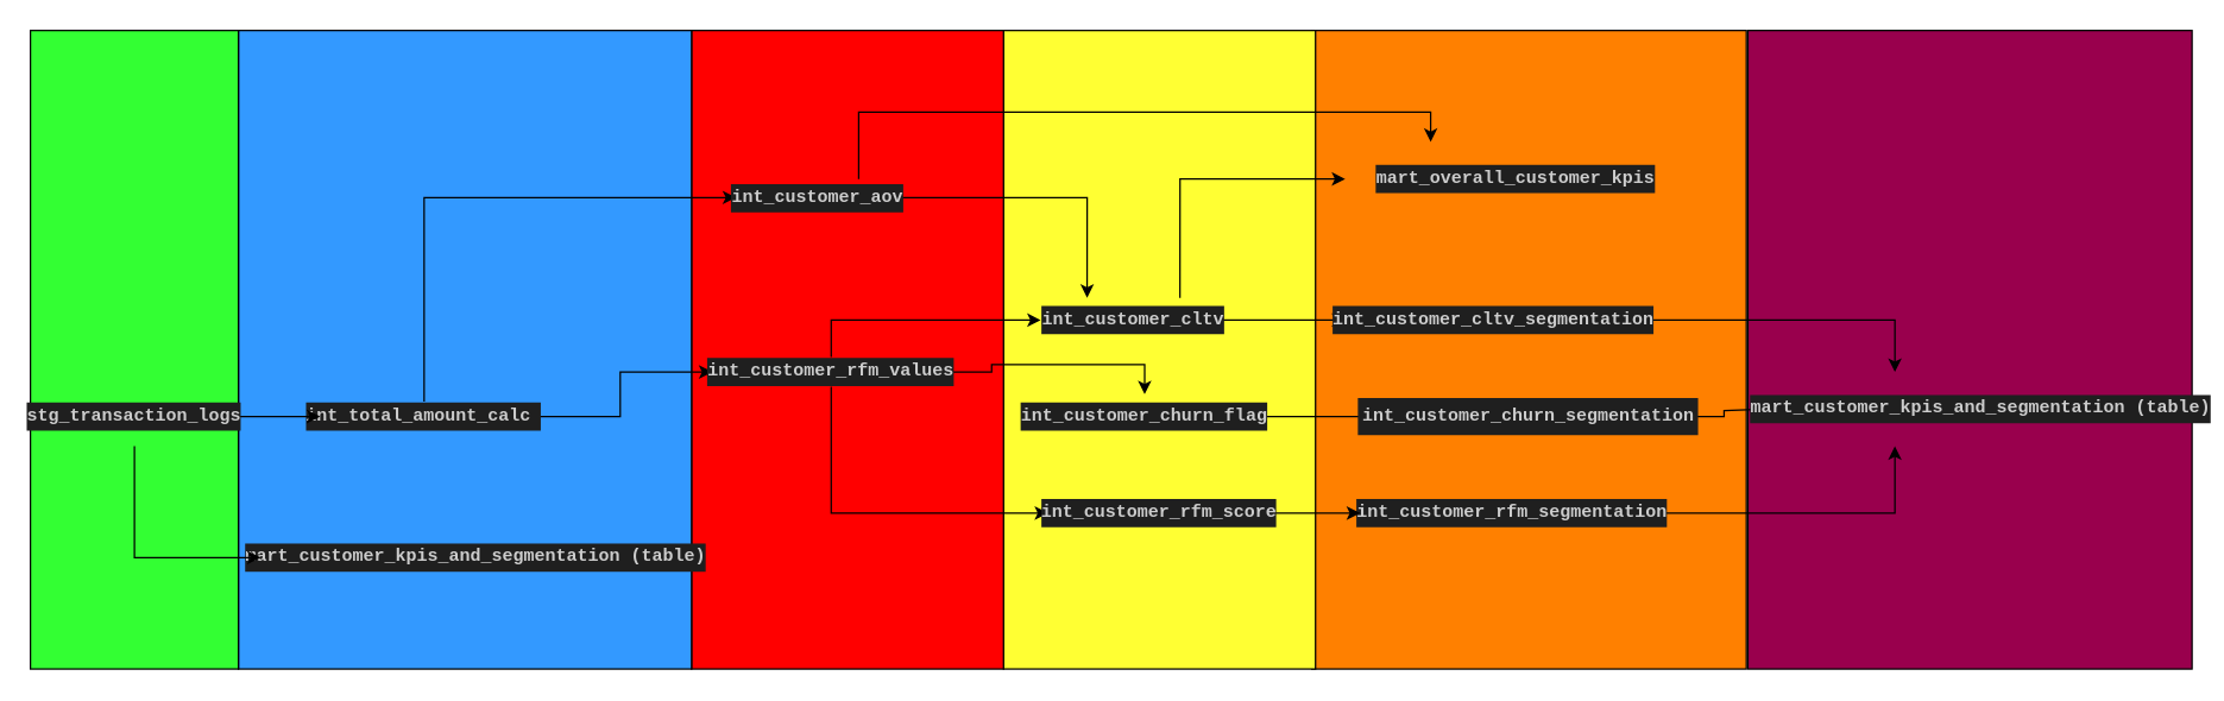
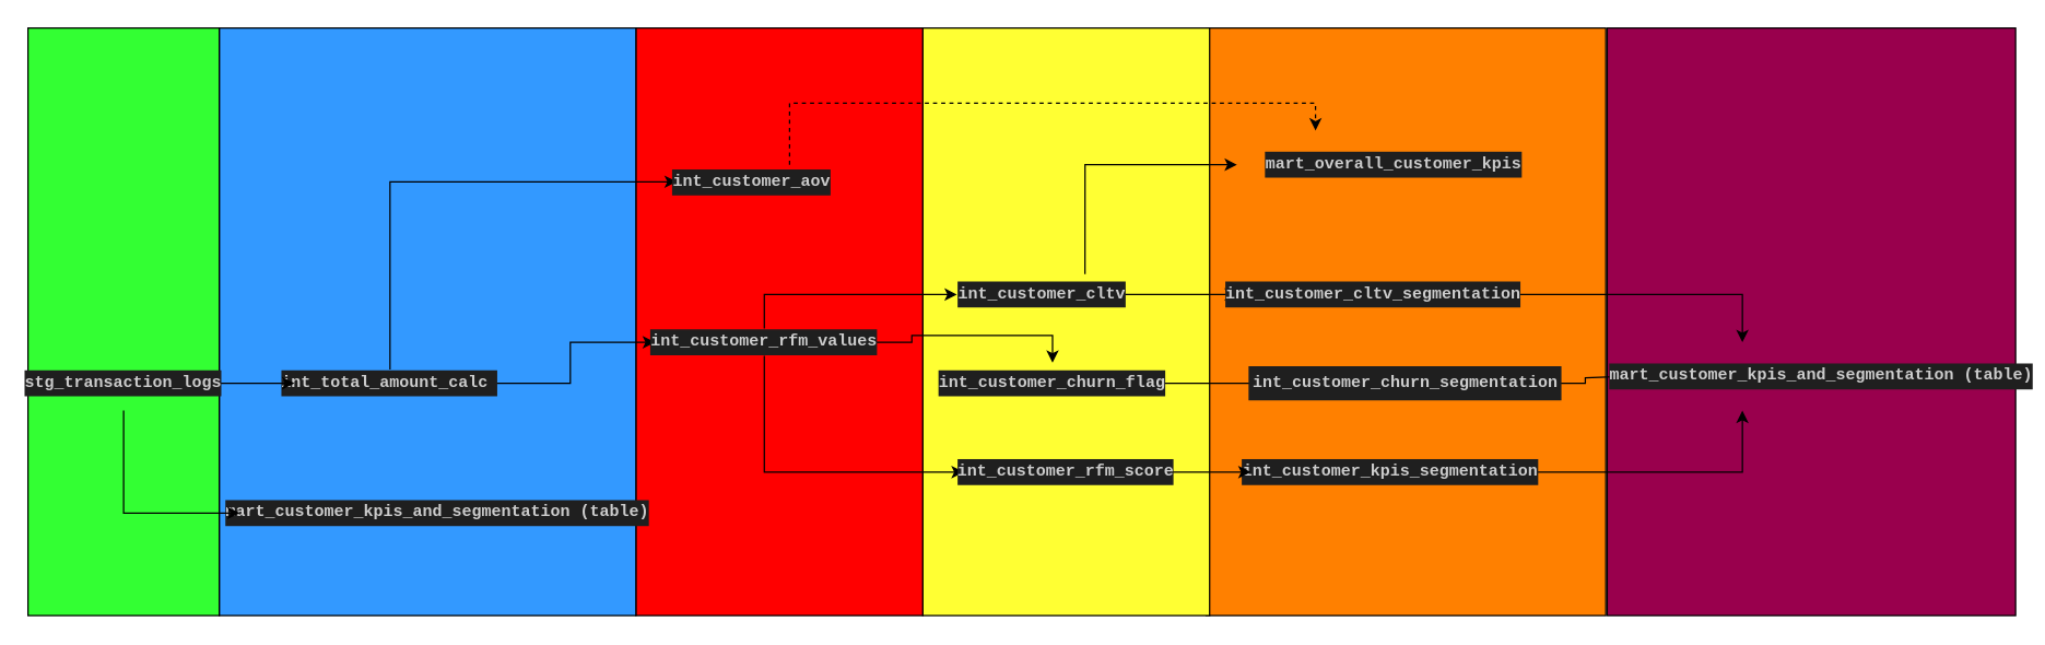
- <mxCell id="28" style="edgeStyle=orthogonalEdgeStyle;rounded=0;orthogonalLoop=1;jettySize=auto;html=1;exitX=0.75;exitY=0;exitDx=0;exitDy=0;entryX=0.25;entryY=0;entryDx=0;entryDy=0;" edge="1" parent="1" source="29" target="34"><mxGeometry relative="1" as="geometry" /></mxCell>
+ <mxCell id="28" style="edgeStyle=orthogonalEdgeStyle;rounded=0;orthogonalLoop=1;jettySize=auto;html=1;exitX=0.75;exitY=0;exitDx=0;exitDy=0;entryX=0.25;entryY=0;entryDx=0;entryDy=0;dashed=1;" edge="1" parent="1" source="29" target="34"><mxGeometry relative="1" as="geometry" /></mxCell>
- <mxCell id="27" style="edgeStyle=orthogonalEdgeStyle;rounded=0;orthogonalLoop=1;jettySize=auto;html=1;exitX=1;exitY=0.5;exitDx=0;exitDy=0;entryX=0.25;entryY=0;entryDx=0;entryDy=0;" edge="1" parent="1" source="29" target="15"><mxGeometry relative="1" as="geometry" /></mxCell>
- <mxCell id="19" value="&lt;div style=&quot;color: rgb(204, 204, 204); background-color: rgb(31, 31, 31); font-family: Consolas, &amp;quot;Courier New&amp;quot;, monospace; line-height: 19px; white-space: pre;&quot;&gt;&lt;b&gt;int_customer_rfm_segmentation&lt;/b&gt;&lt;/div&gt;" style="text;html=1;align=center;verticalAlign=middle;whiteSpace=wrap;rounded=0;" parent="1" vertex="1"><mxGeometry x="915" y="325" width="205" height="40" as="geometry" /></mxCell>
+ <mxCell id="19" value="&lt;div style=&quot;color: rgb(204, 204, 204); background-color: rgb(31, 31, 31); font-family: Consolas, &amp;quot;Courier New&amp;quot;, monospace; line-height: 19px; white-space: pre;&quot;&gt;&lt;b&gt;int_customer_kpis_segmentation&lt;/b&gt;&lt;/div&gt;" style="text;html=1;align=center;verticalAlign=middle;whiteSpace=wrap;rounded=0;" parent="1" vertex="1"><mxGeometry x="915" y="325" width="205" height="40" as="geometry" /></mxCell>
